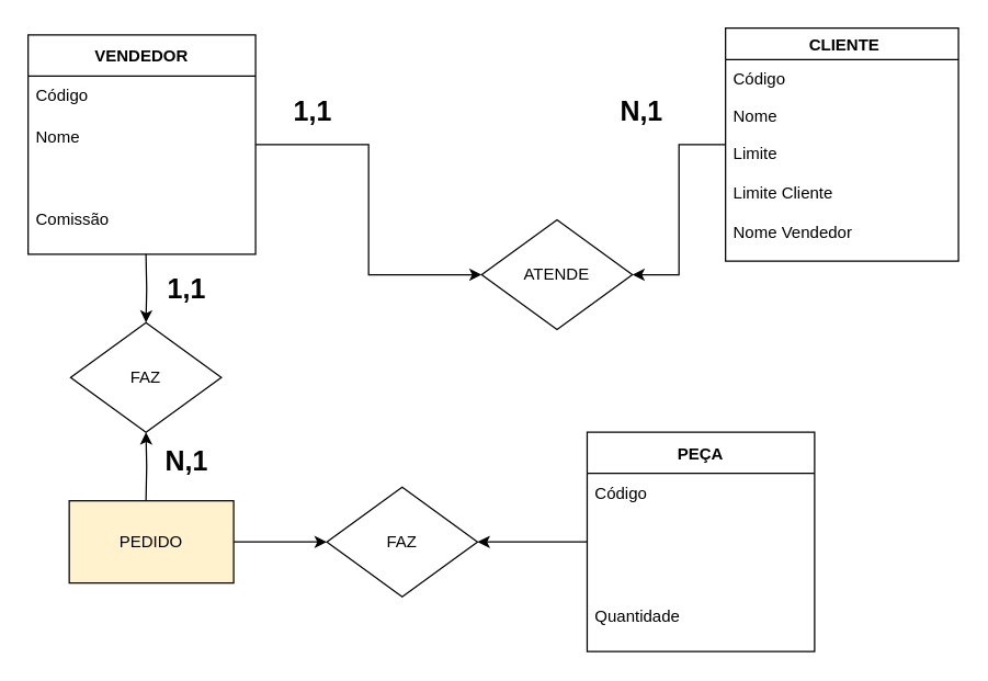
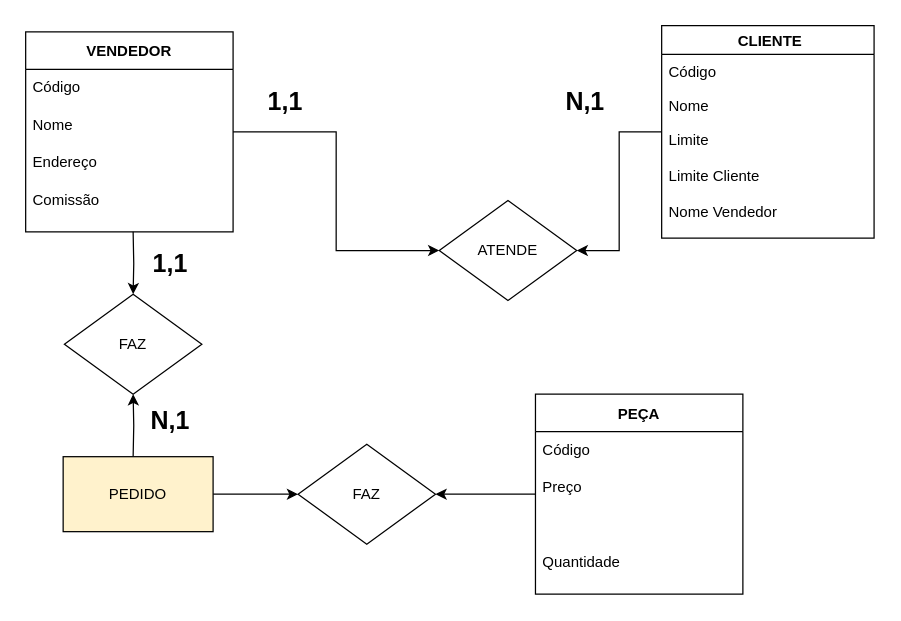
+ <mxCell id="10" value="Endereço" style="text;html=1;align=left;verticalAlign=middle;resizable=0;points=[];autosize=1;strokeColor=none;fillColor=none;spacingLeft=4;" vertex="1" parent="7"><mxGeometry y="90" width="80" height="30" as="geometry" /></mxCell>
+ <mxCell id="22" value="Preço" style="text;html=1;align=left;verticalAlign=middle;resizable=0;points=[];autosize=1;strokeColor=none;fillColor=none;spacingLeft=4;" vertex="1" parent="20"><mxGeometry y="60" width="60" height="30" as="geometry" /></mxCell>
